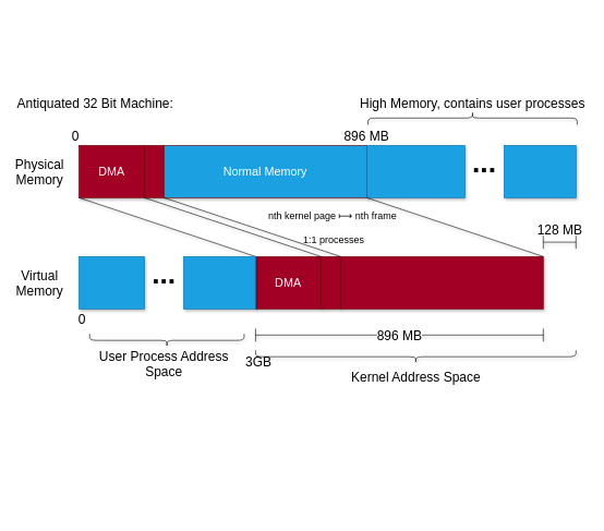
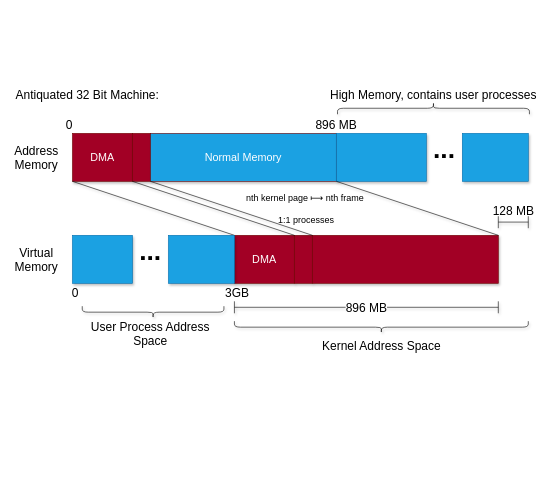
- <mxCell id="20" value="Physical&lt;br style=&quot;font-size: 20px;&quot;&gt;Memory" style="text;html=1;strokeColor=none;fillColor=none;align=center;verticalAlign=middle;whiteSpace=wrap;rounded=0;fontSize=20;shadow=1;" vertex="1" parent="1"><mxGeometry x="20" y="246.87" width="80" height="30" as="geometry" /></mxCell>
+ <mxCell id="20" value="Address&lt;br style=&quot;font-size: 20px;&quot;&gt;Memory" style="text;html=1;strokeColor=none;fillColor=none;align=center;verticalAlign=middle;whiteSpace=wrap;rounded=0;fontSize=20;shadow=1;" vertex="1" parent="1"><mxGeometry x="20" y="246.87" width="80" height="30" as="geometry" /></mxCell>
- <mxCell id="30" value="3GB" style="text;html=1;strokeColor=none;fillColor=none;align=center;verticalAlign=middle;whiteSpace=wrap;rounded=0;fontSize=20;shadow=1;" vertex="1" parent="1"><mxGeometry x="380" y="536.87" width="30" height="30" as="geometry" /></mxCell>
+ <mxCell id="30" value="3GB" style="text;html=1;strokeColor=none;fillColor=none;align=center;verticalAlign=middle;whiteSpace=wrap;rounded=0;fontSize=20;shadow=1;" vertex="1" parent="1"><mxGeometry x="380" y="471.87" width="30" height="30" as="geometry" /></mxCell>
